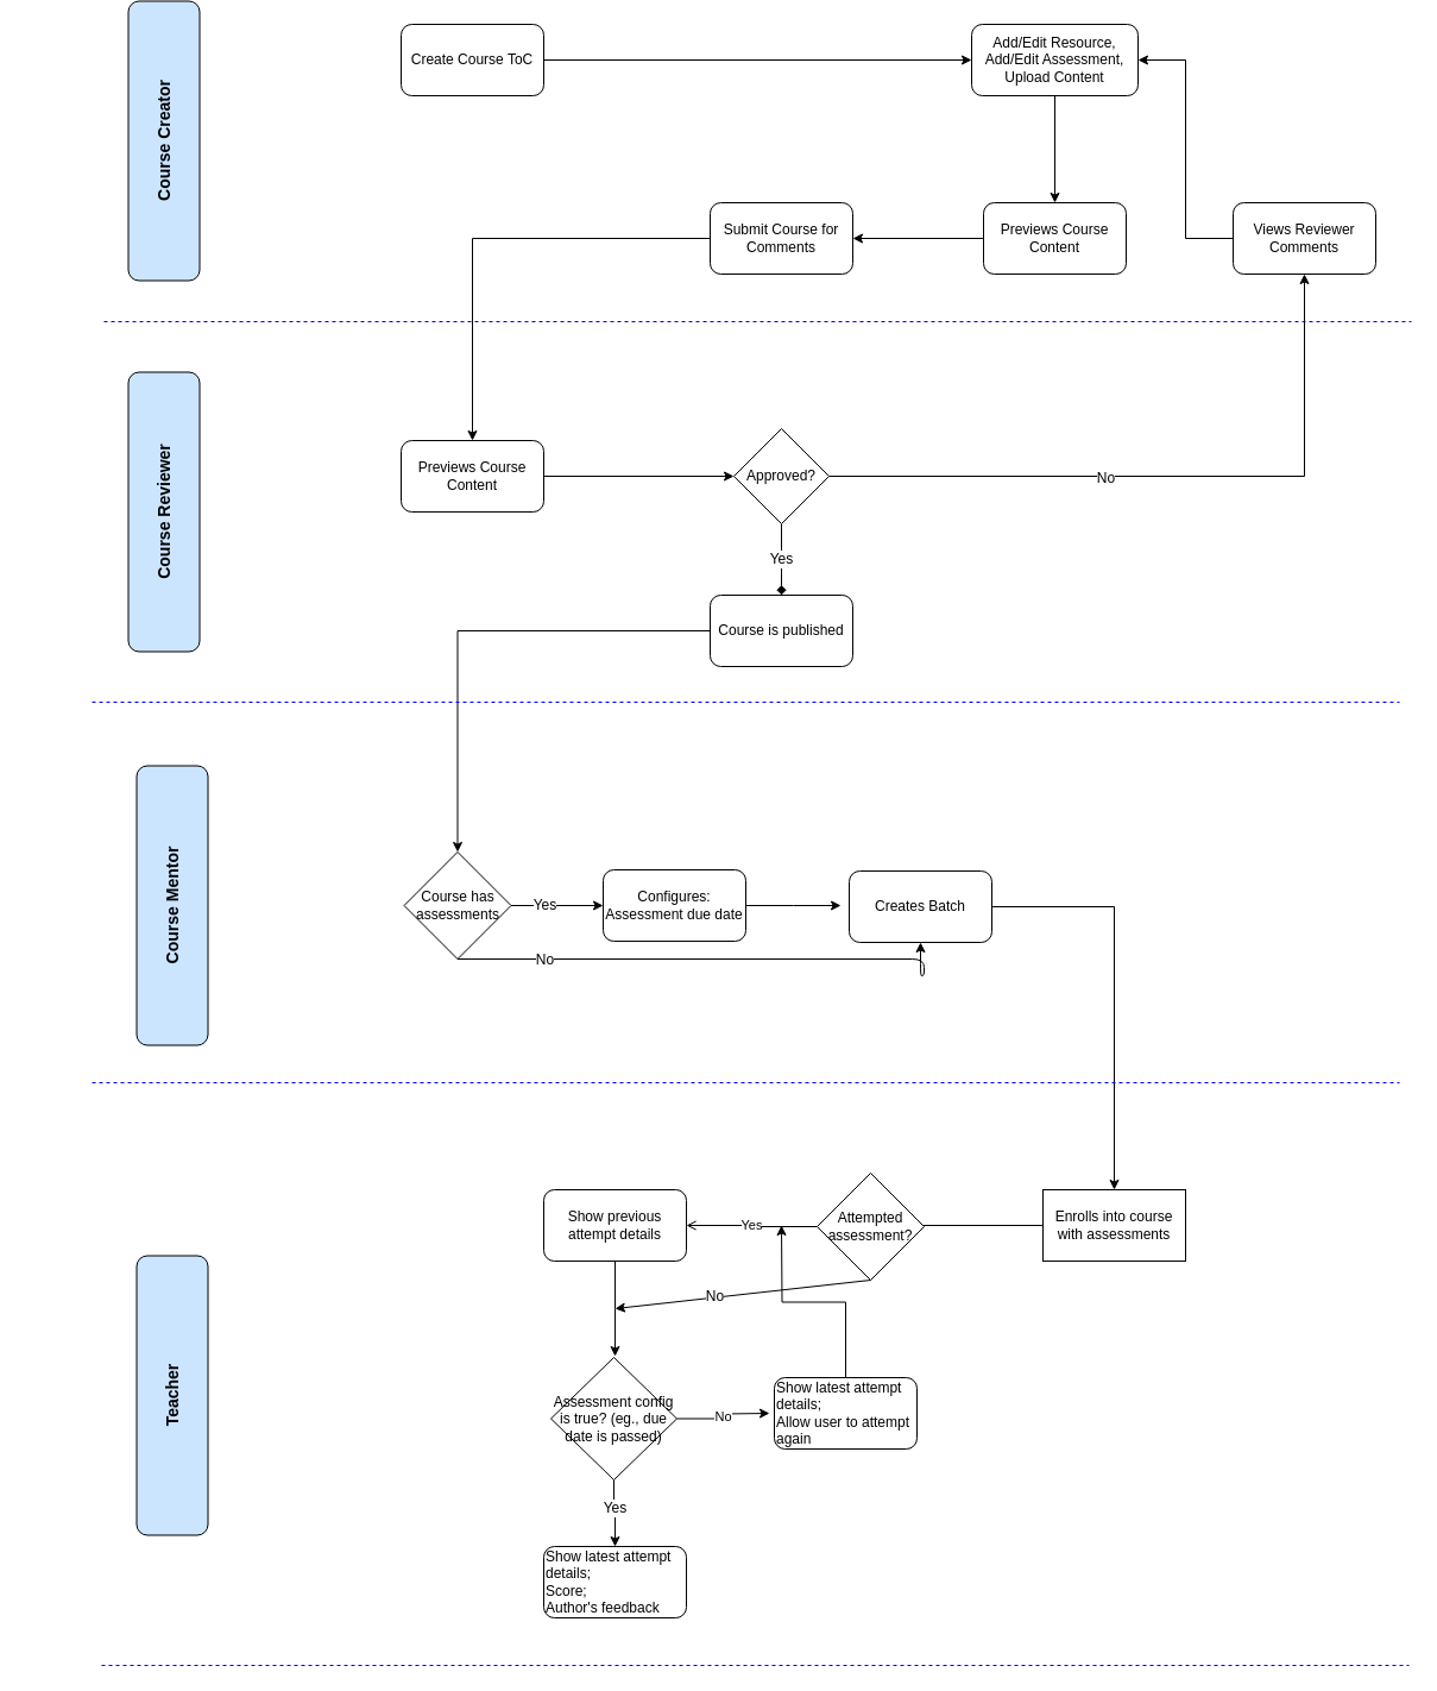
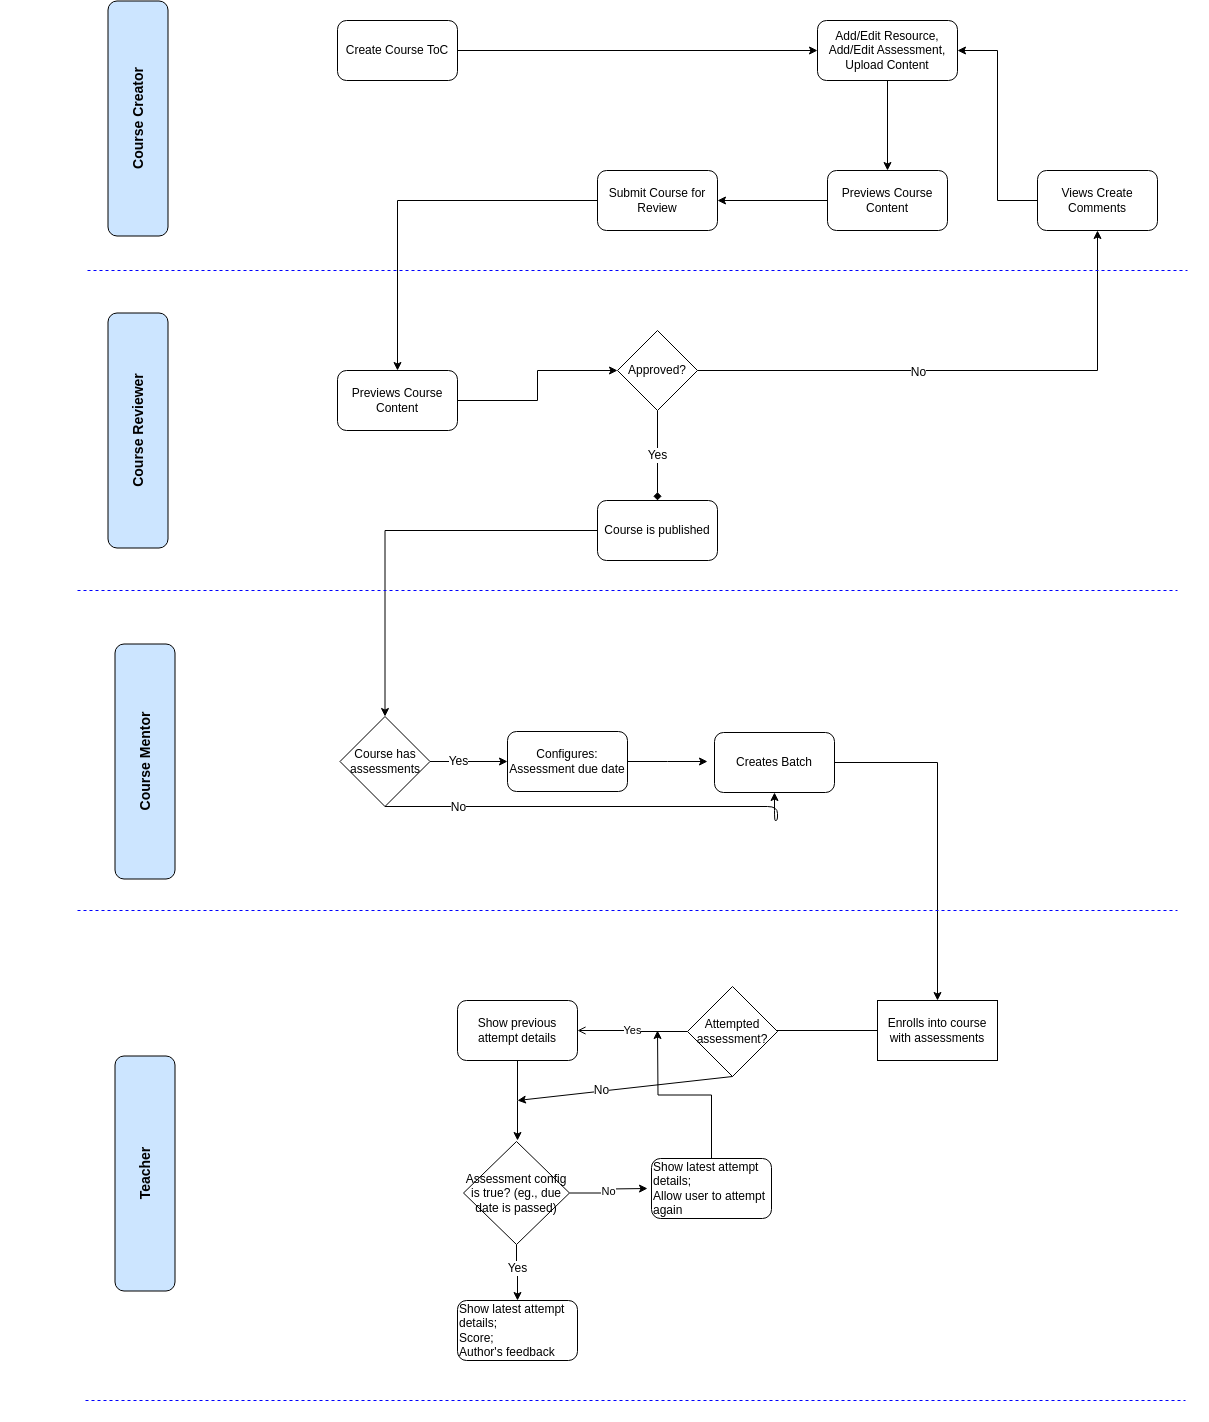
- <mxCell id="7" value="Submit Course for Comments" style="rounded=1;whiteSpace=wrap;html=1;" parent="1" vertex="1"><mxGeometry x="597" y="170" width="120" height="60" as="geometry" /></mxCell>
+ <mxCell id="7" value="Submit Course for Review" style="rounded=1;whiteSpace=wrap;html=1;" parent="1" vertex="1"><mxGeometry x="597" y="170" width="120" height="60" as="geometry" /></mxCell>
- <mxCell id="22" value="Views Reviewer Comments" style="rounded=1;whiteSpace=wrap;html=1;" parent="1" vertex="1"><mxGeometry x="1037" y="170" width="120" height="60" as="geometry" /></mxCell>
+ <mxCell id="22" value="Views Create Comments" style="rounded=1;whiteSpace=wrap;html=1;" parent="1" vertex="1"><mxGeometry x="1037" y="170" width="120" height="60" as="geometry" /></mxCell>
- <mxCell id="18" value="Approved?" style="rhombus;whiteSpace=wrap;html=1;fillColor=#FFFFFF;" parent="1" vertex="1"><mxGeometry x="617" y="360" width="80" height="80" as="geometry" /></mxCell>
+ <mxCell id="18" value="Approved?" style="rhombus;whiteSpace=wrap;html=1;fillColor=#FFFFFF;" parent="1" vertex="1"><mxGeometry x="617" y="330" width="80" height="80" as="geometry" /></mxCell>
